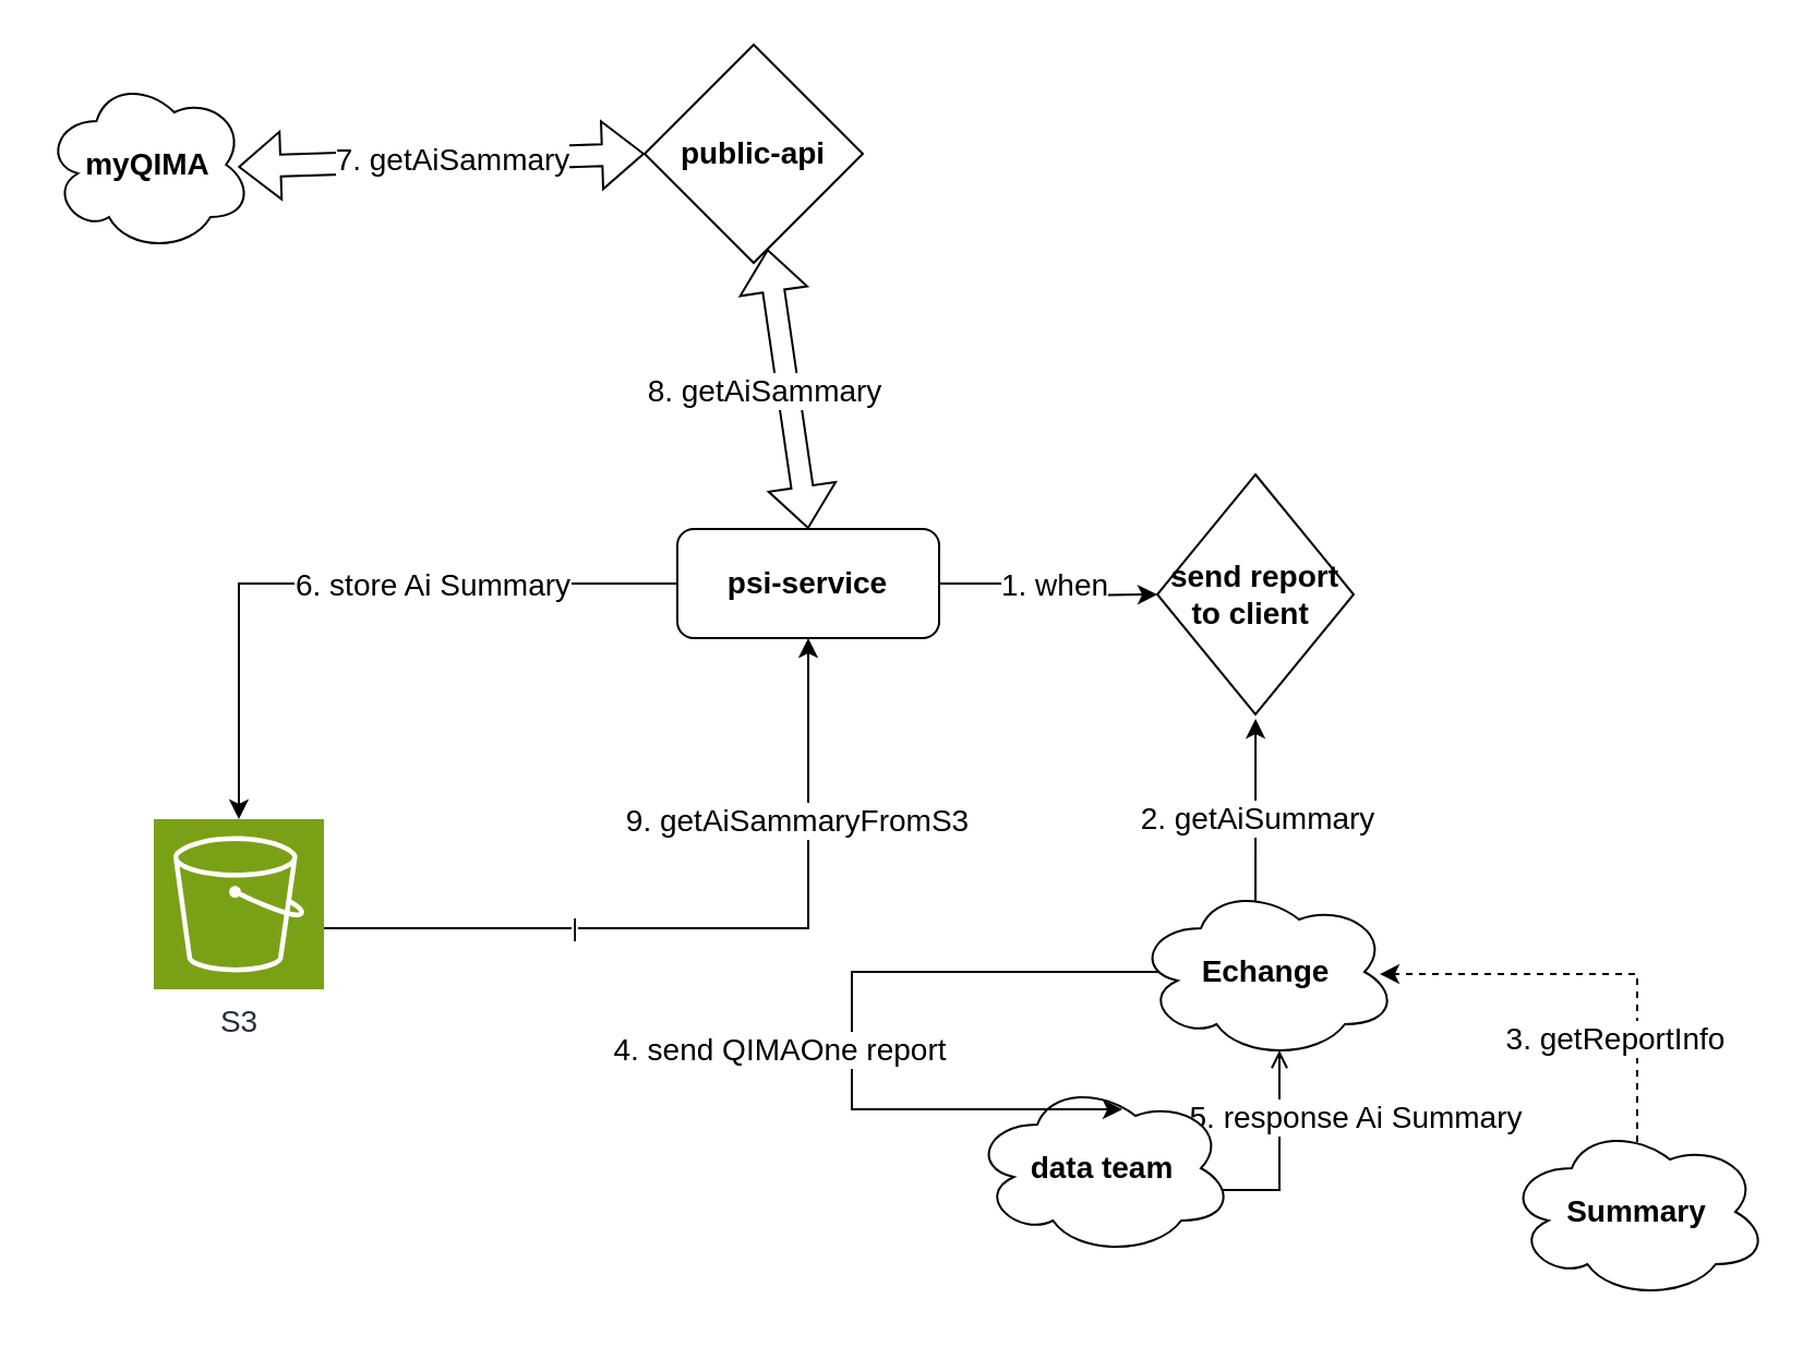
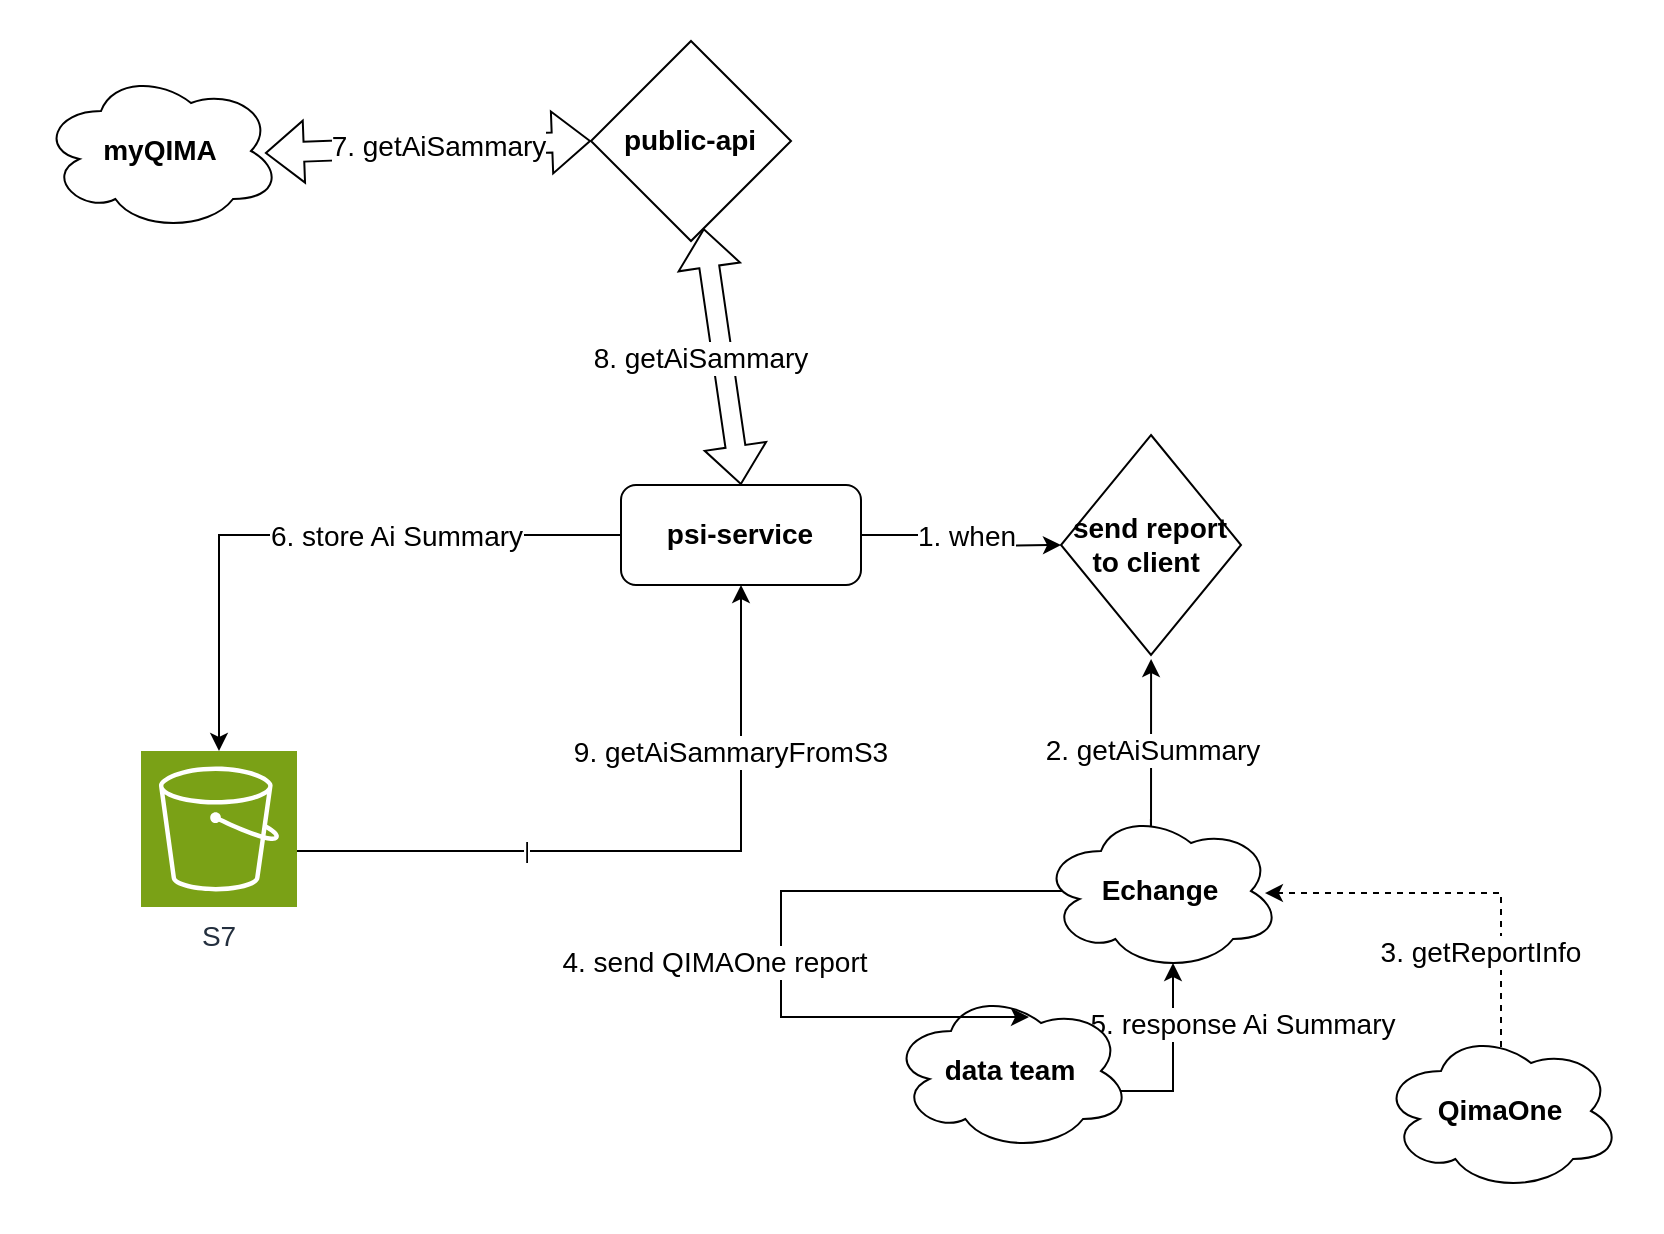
- <mxCell id="2" value="myQIMA" style="ellipse;shape=cloud;whiteSpace=wrap;html=1;fontSize=14;fontStyle=1" parent="1" vertex="1"><mxGeometry x="20" y="35" width="95" height="80" as="geometry" /></mxCell>
+ <mxCell id="2" value="myQIMA" style="ellipse;shape=cloud;whiteSpace=wrap;html=1;fontSize=14;fontStyle=1" parent="1" vertex="1"><mxGeometry x="20" y="35" width="120" height="80" as="geometry" /></mxCell>
- <mxCell id="21" value="&lt;font style=&quot;font-size: 14px;&quot;&gt;S3&lt;/font&gt;" style="sketch=0;points=[[0,0,0],[0.25,0,0],[0.5,0,0],[0.75,0,0],[1,0,0],[0,1,0],[0.25,1,0],[0.5,1,0],[0.75,1,0],[1,1,0],[0,0.25,0],[0,0.5,0],[0,0.75,0],[1,0.25,0],[1,0.5,0],[1,0.75,0]];outlineConnect=0;fontColor=#232F3E;fillColor=#7AA116;strokeColor=#ffffff;dashed=0;verticalLabelPosition=bottom;verticalAlign=top;align=center;html=1;fontSize=12;fontStyle=0;aspect=fixed;shape=mxgraph.aws4.resourceIcon;resIcon=mxgraph.aws4.s3;" parent="1" vertex="1"><mxGeometry x="70" y="375" width="78" height="78" as="geometry" /></mxCell>
+ <mxCell id="21" value="&lt;font style=&quot;font-size: 14px;&quot;&gt;S7&lt;/font&gt;" style="sketch=0;points=[[0,0,0],[0.25,0,0],[0.5,0,0],[0.75,0,0],[1,0,0],[0,1,0],[0.25,1,0],[0.5,1,0],[0.75,1,0],[1,1,0],[0,0.25,0],[0,0.5,0],[0,0.75,0],[1,0.25,0],[1,0.5,0],[1,0.75,0]];outlineConnect=0;fontColor=#232F3E;fillColor=#7AA116;strokeColor=#ffffff;dashed=0;verticalLabelPosition=bottom;verticalAlign=top;align=center;html=1;fontSize=12;fontStyle=0;aspect=fixed;shape=mxgraph.aws4.resourceIcon;resIcon=mxgraph.aws4.s3;" parent="1" vertex="1"><mxGeometry x="70" y="375" width="78" height="78" as="geometry" /></mxCell>
- <mxCell id="11" style="edgeStyle=orthogonalEdgeStyle;rounded=0;orthogonalLoop=1;jettySize=auto;html=1;exitX=0.875;exitY=0.5;exitDx=0;exitDy=0;exitPerimeter=0;entryX=0.55;entryY=0.95;entryDx=0;entryDy=0;entryPerimeter=0;endArrow=open;" parent="1" source="13" edge="1" target="27"><mxGeometry relative="1" as="geometry"><mxPoint x="500" y="535" as="targetPoint" /><Array as="points"><mxPoint x="586" y="545" /></Array><mxPoint x="588" y="733" as="sourcePoint" /></mxGeometry></mxCell>
+ <mxCell id="11" style="edgeStyle=orthogonalEdgeStyle;rounded=0;orthogonalLoop=1;jettySize=auto;html=1;exitX=0.875;exitY=0.5;exitDx=0;exitDy=0;exitPerimeter=0;entryX=0.55;entryY=0.95;entryDx=0;entryDy=0;entryPerimeter=0;" parent="1" source="13" edge="1" target="27"><mxGeometry relative="1" as="geometry"><mxPoint x="500" y="535" as="targetPoint" /><Array as="points"><mxPoint x="586" y="545" /></Array><mxPoint x="588" y="733" as="sourcePoint" /></mxGeometry></mxCell>
- <mxCell id="18" value="Summary" style="ellipse;shape=cloud;whiteSpace=wrap;html=1;fontSize=14;rounded=1;fontStyle=1;" parent="1" vertex="1"><mxGeometry x="690" y="515" width="120" height="80" as="geometry" /></mxCell>
+ <mxCell id="18" value="QimaOne" style="ellipse;shape=cloud;whiteSpace=wrap;html=1;fontSize=14;rounded=1;fontStyle=1;" parent="1" vertex="1"><mxGeometry x="690" y="515" width="120" height="80" as="geometry" /></mxCell>
